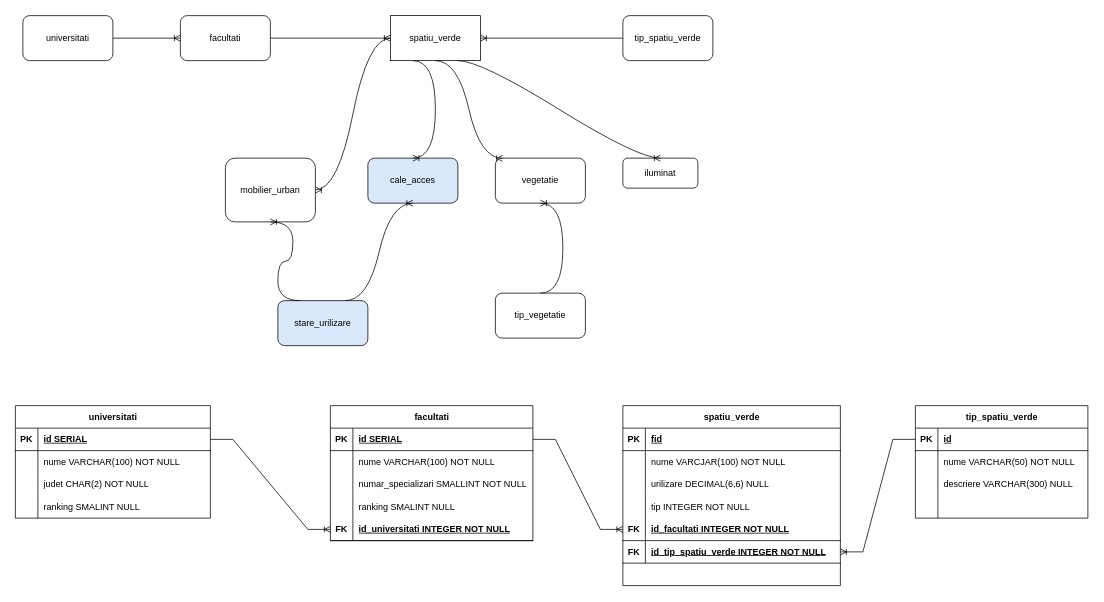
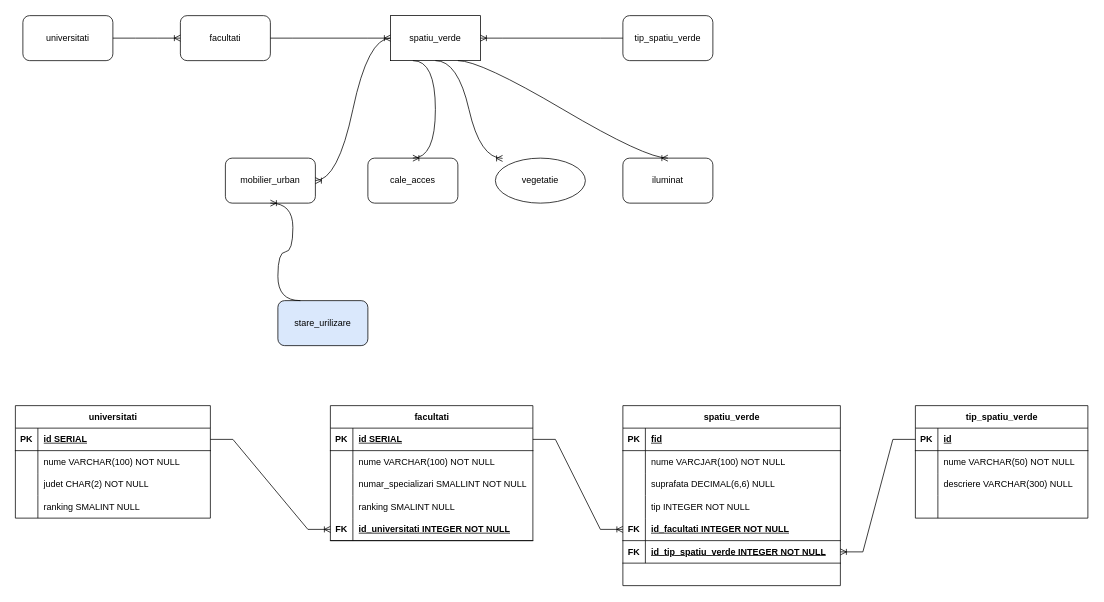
- <mxCell id="8" value="iluminat" style="rounded=1;whiteSpace=wrap;html=1;" parent="1" vertex="1"><mxGeometry x="830" y="210" width="100" height="40" as="geometry" /></mxCell>
+ <mxCell id="8" value="iluminat" style="rounded=1;whiteSpace=wrap;html=1;" parent="1" vertex="1"><mxGeometry x="830" y="210" width="120" height="60" as="geometry" /></mxCell>
- <mxCell id="9" value="cale_acces" style="rounded=1;whiteSpace=wrap;html=1;fillColor=#dae8fc;" parent="1" vertex="1"><mxGeometry x="490" y="210" width="120" height="60" as="geometry" /></mxCell>
+ <mxCell id="9" value="cale_acces" style="rounded=1;whiteSpace=wrap;html=1;" parent="1" vertex="1"><mxGeometry x="490" y="210" width="120" height="60" as="geometry" /></mxCell>
- <mxCell id="5" value="vegetatie" style="rounded=1;whiteSpace=wrap;html=1;" parent="1" vertex="1"><mxGeometry x="660" y="210" width="120" height="60" as="geometry" /></mxCell>
+ <mxCell id="5" value="vegetatie" style="ellipse;whiteSpace=wrap;html=1;" parent="1" vertex="1"><mxGeometry x="660" y="210" width="120" height="60" as="geometry" /></mxCell>
- <mxCell id="7" value="mobilier_urban" style="rounded=1;whiteSpace=wrap;html=1;" parent="1" vertex="1"><mxGeometry x="300" y="210" width="120" height="85" as="geometry" /></mxCell>
+ <mxCell id="7" value="mobilier_urban" style="rounded=1;whiteSpace=wrap;html=1;" parent="1" vertex="1"><mxGeometry x="300" y="210" width="120" height="60" as="geometry" /></mxCell>
- <mxCell id="15" value="" style="edgeStyle=entityRelationEdgeStyle;fontSize=12;html=1;endArrow=ERoneToMany;rounded=0;exitX=0.5;exitY=0;exitDx=0;exitDy=0;entryX=0.5;entryY=1;entryDx=0;entryDy=0;curved=1;" parent="1" source="6" target="5" edge="1"><mxGeometry width="100" height="100" relative="1" as="geometry"><mxPoint x="490" y="220" as="sourcePoint" /><mxPoint x="590" y="120" as="targetPoint" /></mxGeometry></mxCell>
- <mxCell id="19" value="" style="edgeStyle=entityRelationEdgeStyle;fontSize=12;html=1;endArrow=ERoneToMany;rounded=0;exitX=0.75;exitY=0;exitDx=0;exitDy=0;entryX=0.5;entryY=1;entryDx=0;entryDy=0;curved=1;" parent="1" source="17" target="9" edge="1"><mxGeometry width="100" height="100" relative="1" as="geometry"><mxPoint x="490" y="220" as="sourcePoint" /><mxPoint x="590" y="120" as="targetPoint" /></mxGeometry></mxCell>
- <mxCell id="6" value="tip_vegetatie" style="rounded=1;whiteSpace=wrap;html=1;" parent="1" vertex="1"><mxGeometry x="660" y="390" width="120" height="60" as="geometry" /></mxCell>
- <mxCell id="59" value="urilizare DECIMAL(6,6) NULL" style="shape=partialRectangle;connectable=0;fillColor=none;top=0;left=0;bottom=0;right=0;align=left;spacingLeft=6;overflow=hidden;whiteSpace=wrap;html=1;" vertex="1" parent="57"><mxGeometry x="30" width="260" height="30" as="geometry"><mxRectangle width="260" height="30" as="alternateBounds" /></mxGeometry></mxCell>
+ <mxCell id="59" value="suprafata DECIMAL(6,6) NULL" style="shape=partialRectangle;connectable=0;fillColor=none;top=0;left=0;bottom=0;right=0;align=left;spacingLeft=6;overflow=hidden;whiteSpace=wrap;html=1;" vertex="1" parent="57"><mxGeometry x="30" width="260" height="30" as="geometry"><mxRectangle width="260" height="30" as="alternateBounds" /></mxGeometry></mxCell>
